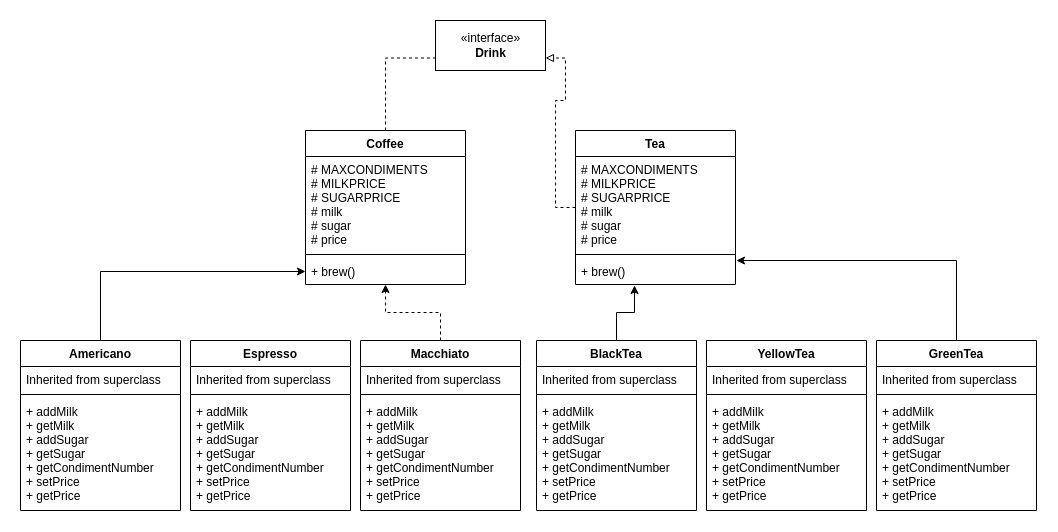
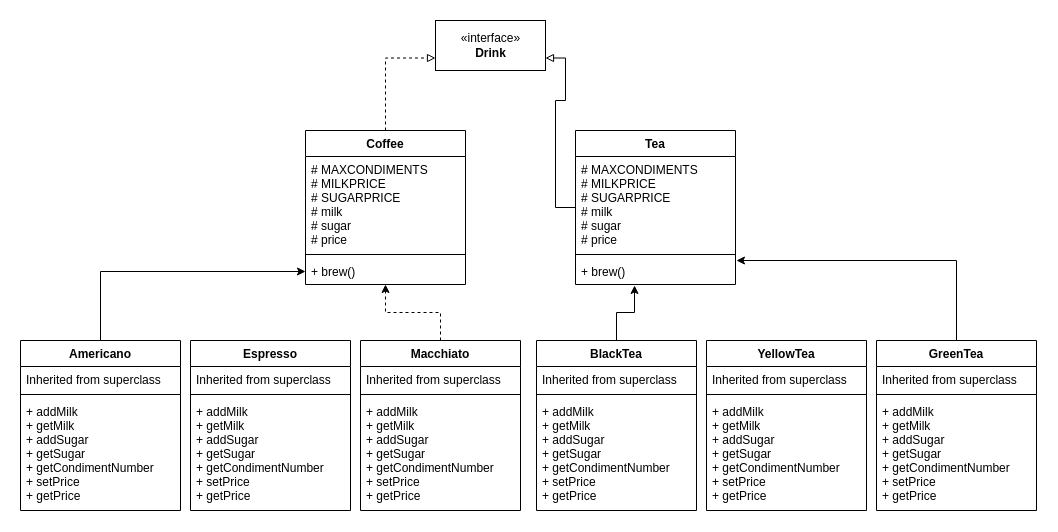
- <mxCell id="3" style="edgeStyle=orthogonalEdgeStyle;rounded=0;orthogonalLoop=1;jettySize=auto;html=1;entryX=0;entryY=0.75;entryDx=0;entryDy=0;endArrow=none;endFill=0;dashed=1;" edge="1" parent="1" source="4" target="2"><mxGeometry relative="1" as="geometry" /></mxCell>
+ <mxCell id="3" style="edgeStyle=orthogonalEdgeStyle;rounded=0;orthogonalLoop=1;jettySize=auto;html=1;entryX=0;entryY=0.75;entryDx=0;entryDy=0;endArrow=block;endFill=0;dashed=1;" edge="1" parent="1" source="4" target="2"><mxGeometry relative="1" as="geometry" /></mxCell>
- <mxCell id="8" style="edgeStyle=orthogonalEdgeStyle;rounded=0;orthogonalLoop=1;jettySize=auto;html=1;entryX=1;entryY=0.75;entryDx=0;entryDy=0;dashed=1;endArrow=block;endFill=0;" edge="1" parent="1" source="9" target="2"><mxGeometry relative="1" as="geometry" /></mxCell>
+ <mxCell id="8" style="edgeStyle=orthogonalEdgeStyle;rounded=0;orthogonalLoop=1;jettySize=auto;html=1;entryX=1;entryY=0.75;entryDx=0;entryDy=0;dashed=0;endArrow=block;endFill=0;" edge="1" parent="1" source="9" target="2"><mxGeometry relative="1" as="geometry" /></mxCell>
